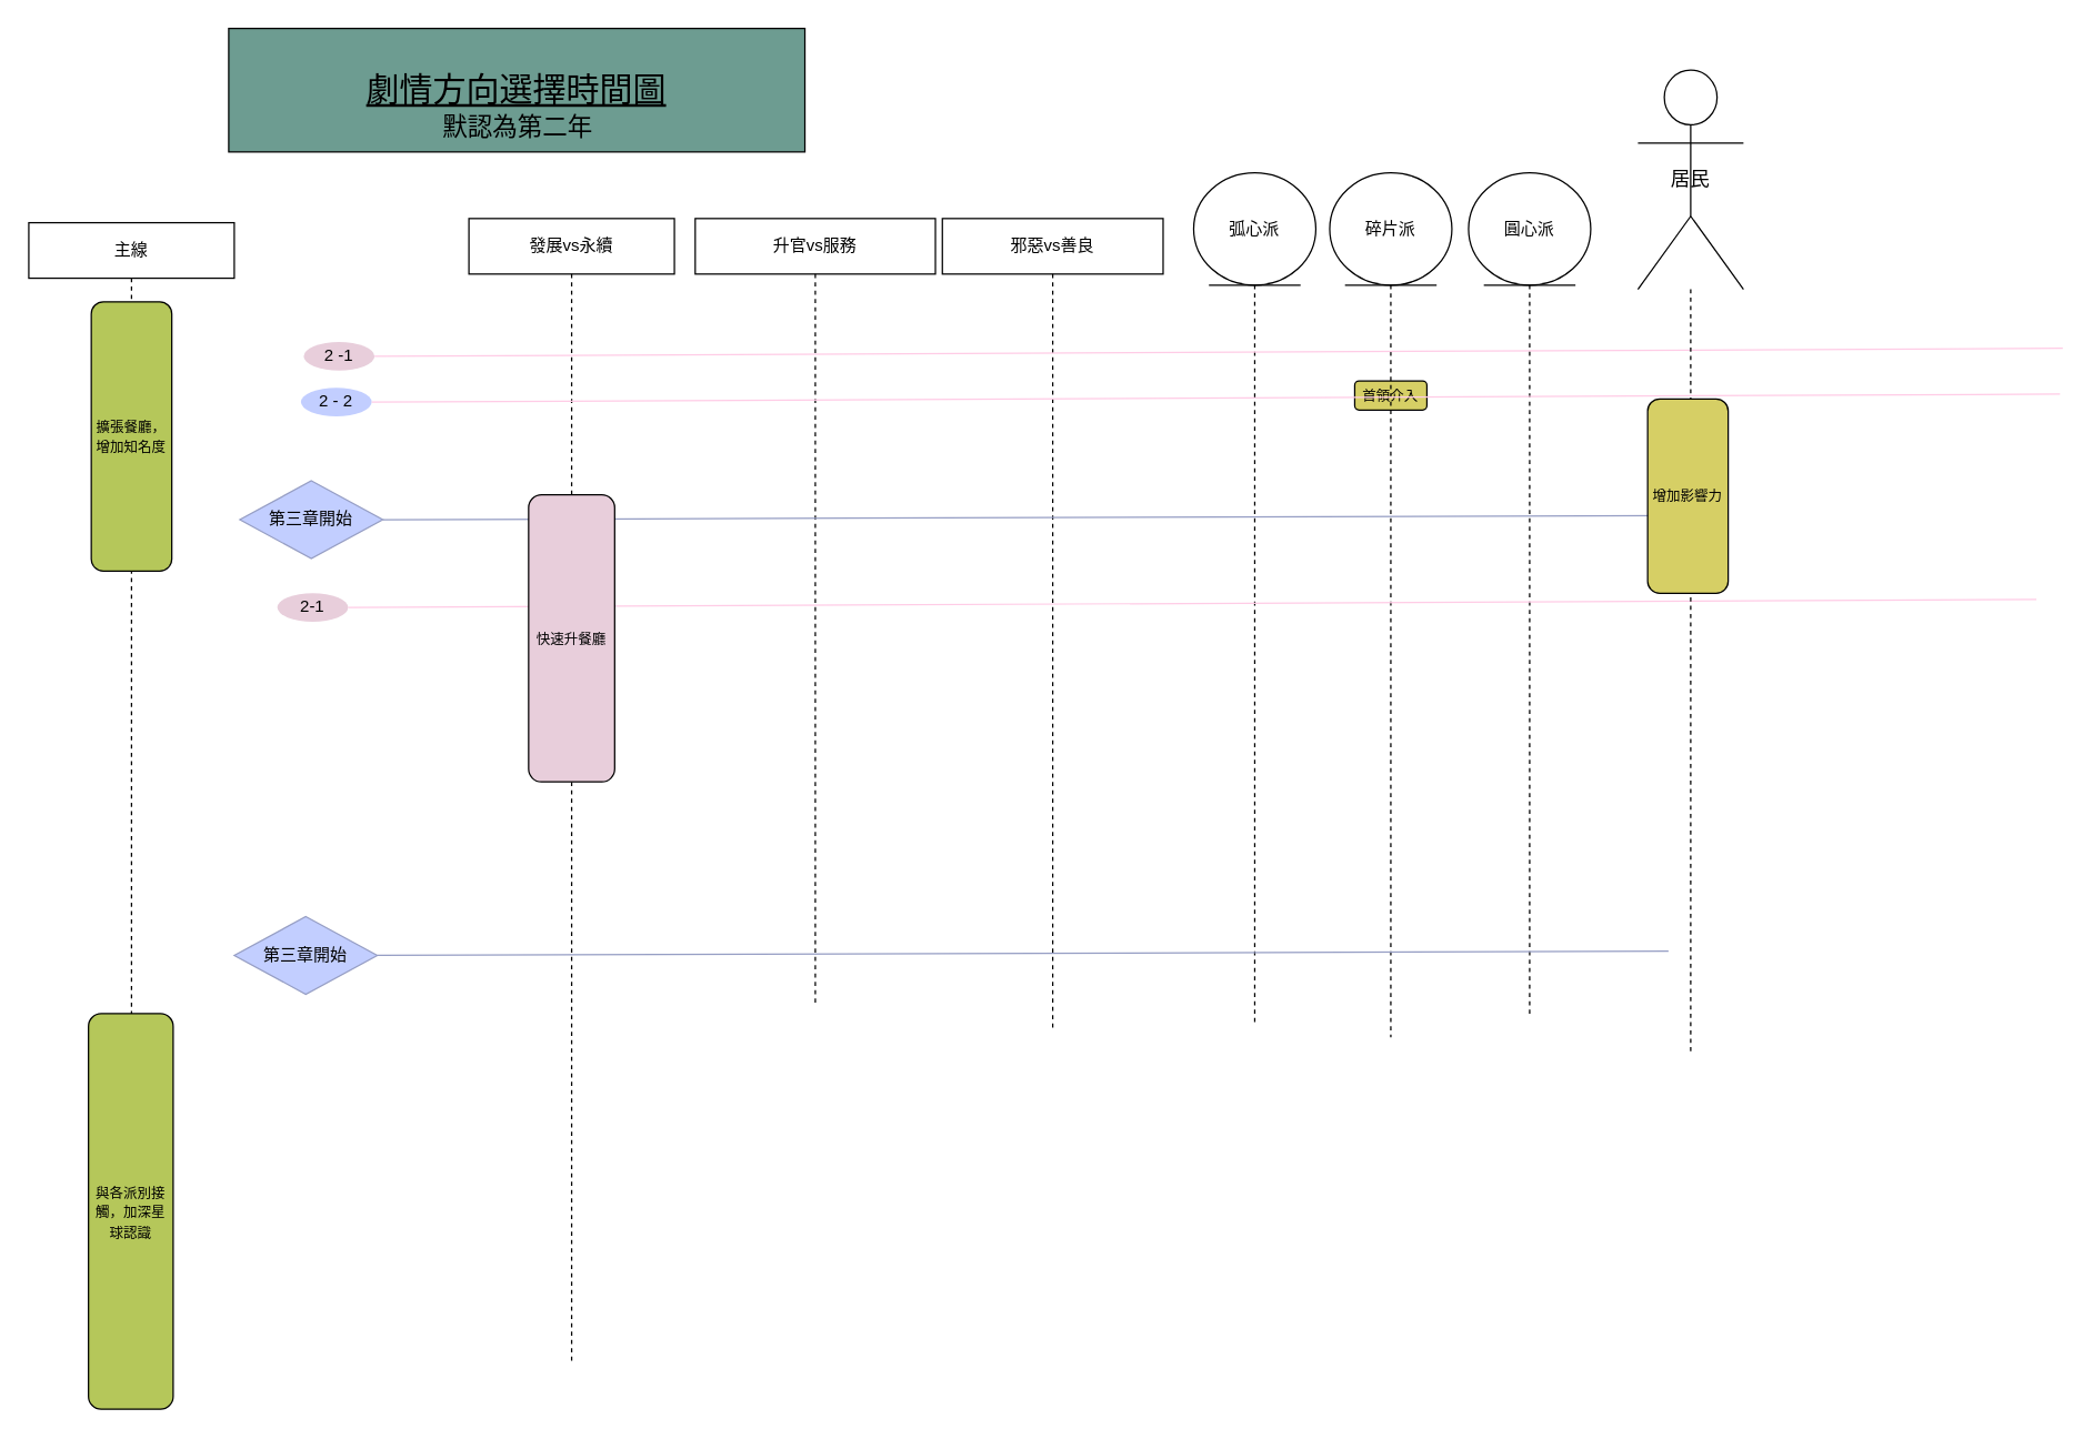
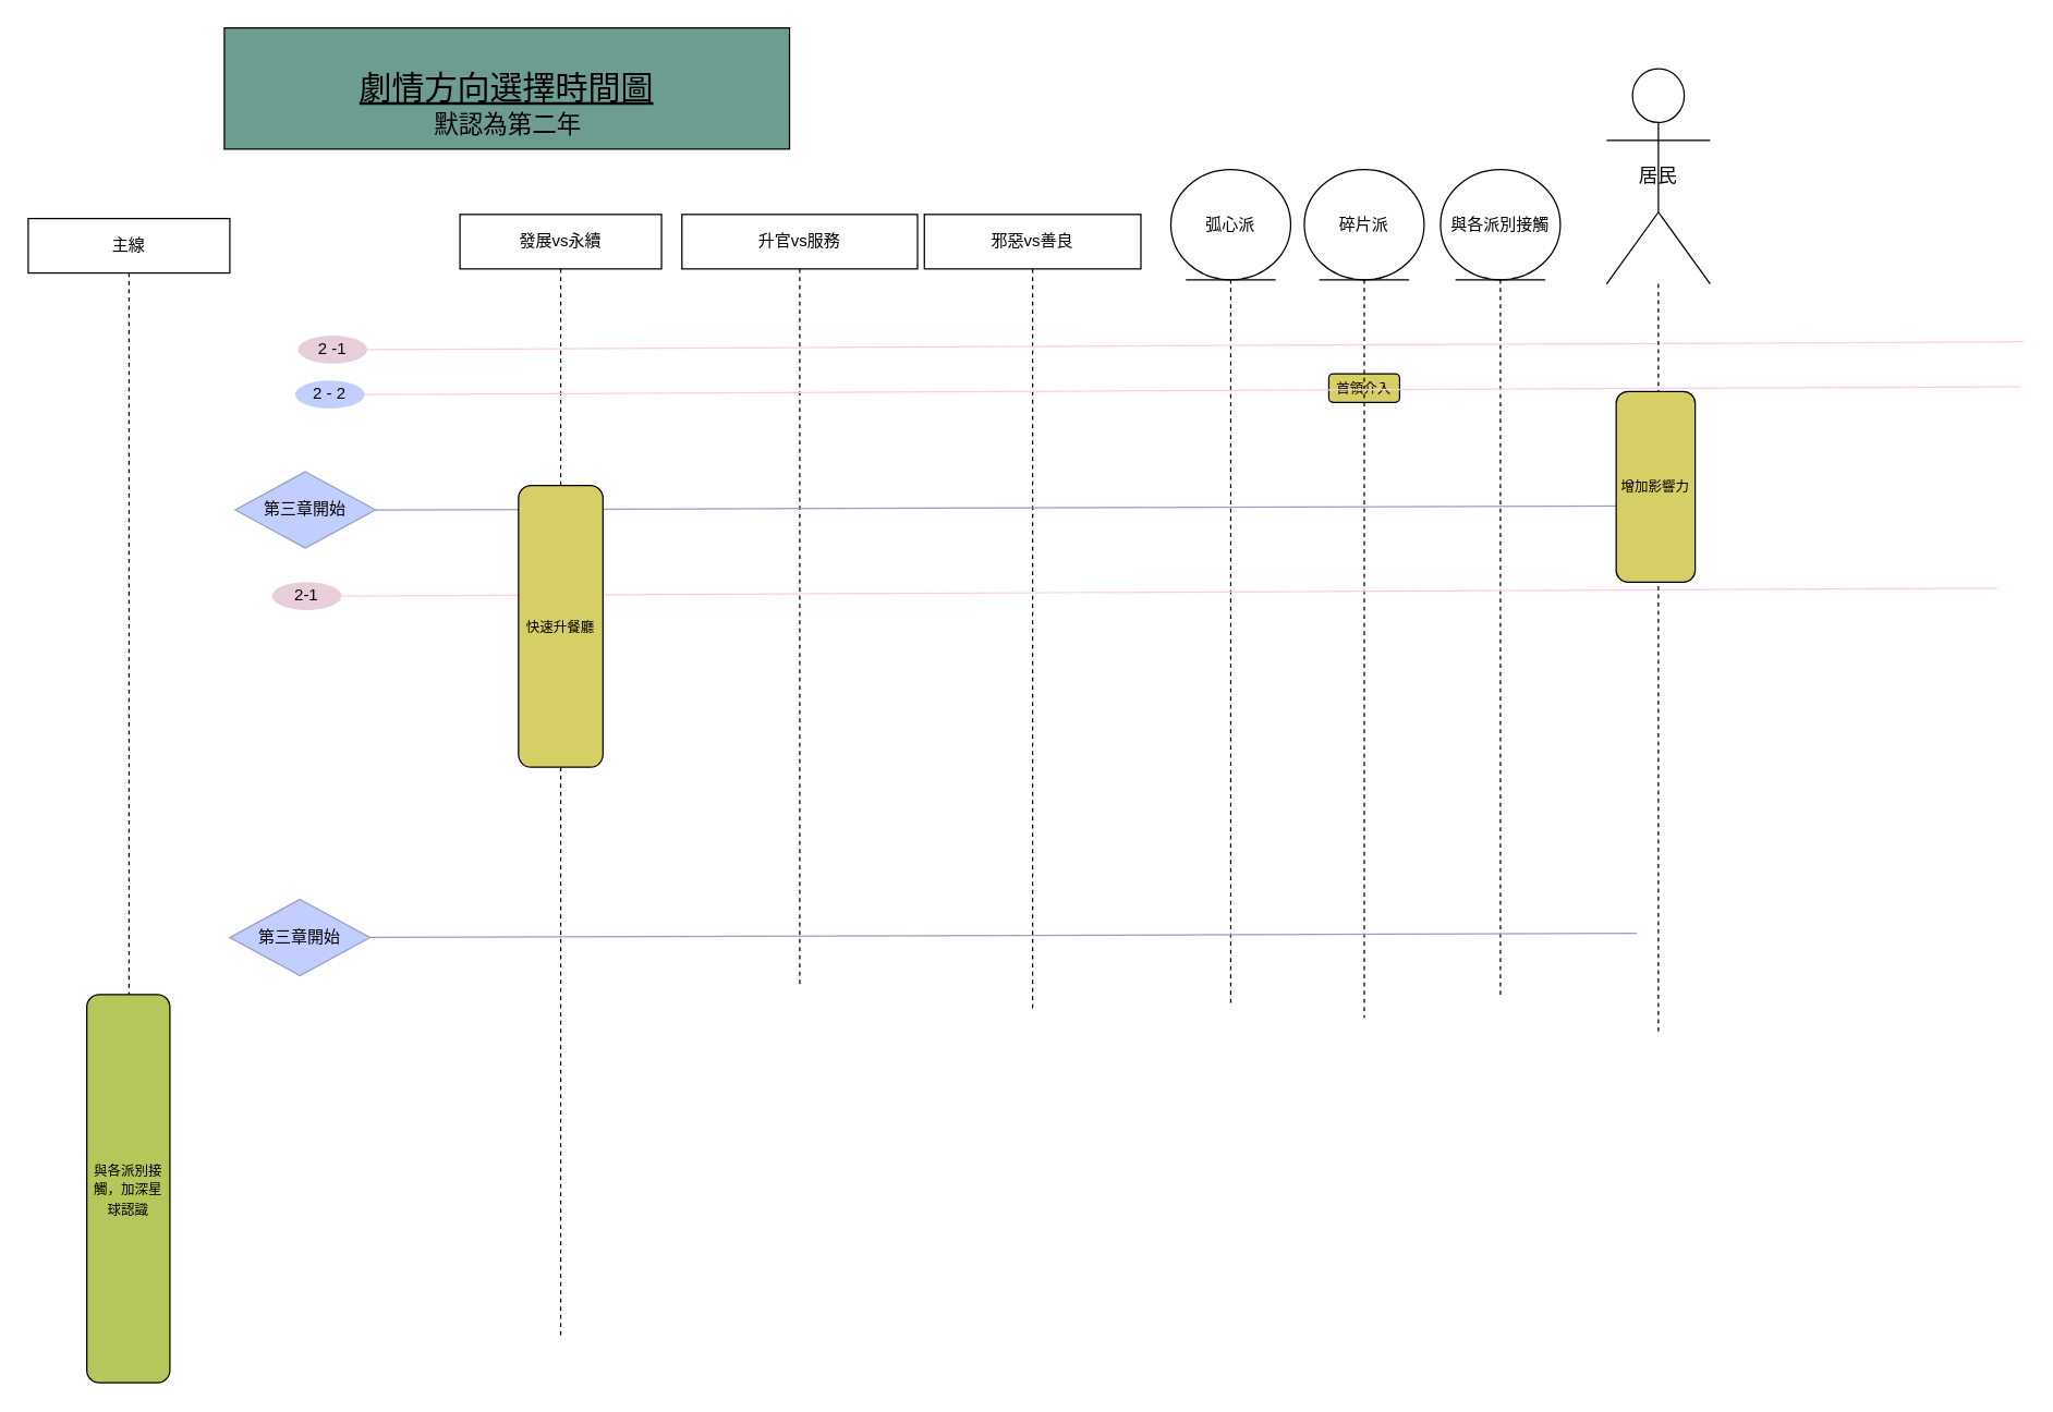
- <mxCell id="12" value="圓心派" style="shape=umlLifeline;perimeter=lifelinePerimeter;whiteSpace=wrap;html=1;container=1;dropTarget=0;collapsible=0;recursiveResize=0;outlineConnect=0;portConstraint=eastwest;newEdgeStyle={&quot;curved&quot;:0,&quot;rounded&quot;:0};participant=umlEntity;size=81;" parent="1" vertex="1"><mxGeometry x="1057" y="124" width="88" height="606" as="geometry" /></mxCell>
+ <mxCell id="12" value="與各派別接觸" style="shape=umlLifeline;perimeter=lifelinePerimeter;whiteSpace=wrap;html=1;container=1;dropTarget=0;collapsible=0;recursiveResize=0;outlineConnect=0;portConstraint=eastwest;newEdgeStyle={&quot;curved&quot;:0,&quot;rounded&quot;:0};participant=umlEntity;size=81;" parent="1" vertex="1"><mxGeometry x="1057" y="124" width="88" height="606" as="geometry" /></mxCell>
- <mxCell id="26" value="&lt;font style=&quot;font-size: 10px;&quot;&gt;擴張餐廳，增加知名度&lt;/font&gt;" style="rounded=1;whiteSpace=wrap;html=1;fillColor=#B5C75A;" vertex="1" parent="1"><mxGeometry x="65" y="217" width="58" height="194" as="geometry" /></mxCell>
- <mxCell id="22" value="&lt;font style=&quot;font-size: 10px;&quot;&gt;快速升餐廳&lt;/font&gt;" style="rounded=1;whiteSpace=wrap;html=1;fillColor=#e8cedb;" parent="1" vertex="1"><mxGeometry x="380" y="356" width="62" height="207" as="geometry" /></mxCell>
+ <mxCell id="22" value="&lt;font style=&quot;font-size: 10px;&quot;&gt;快速升餐廳&lt;/font&gt;" style="rounded=1;whiteSpace=wrap;html=1;fillColor=#D6CF65;" parent="1" vertex="1"><mxGeometry x="380" y="356" width="62" height="207" as="geometry" /></mxCell>
